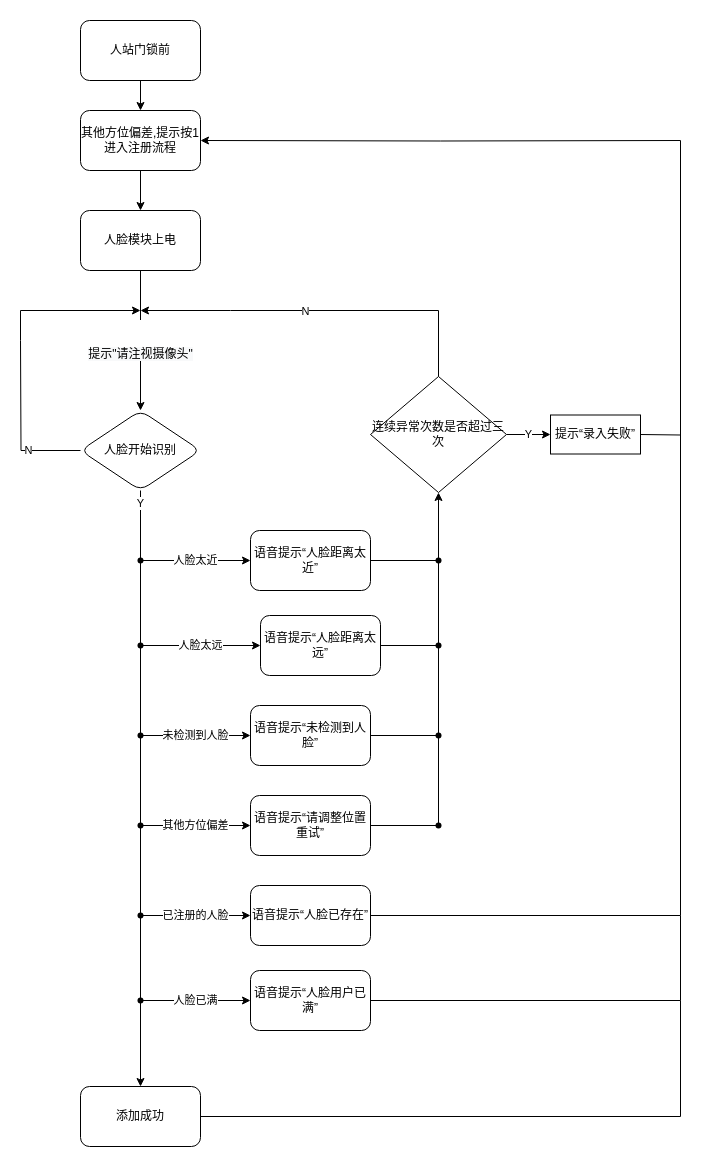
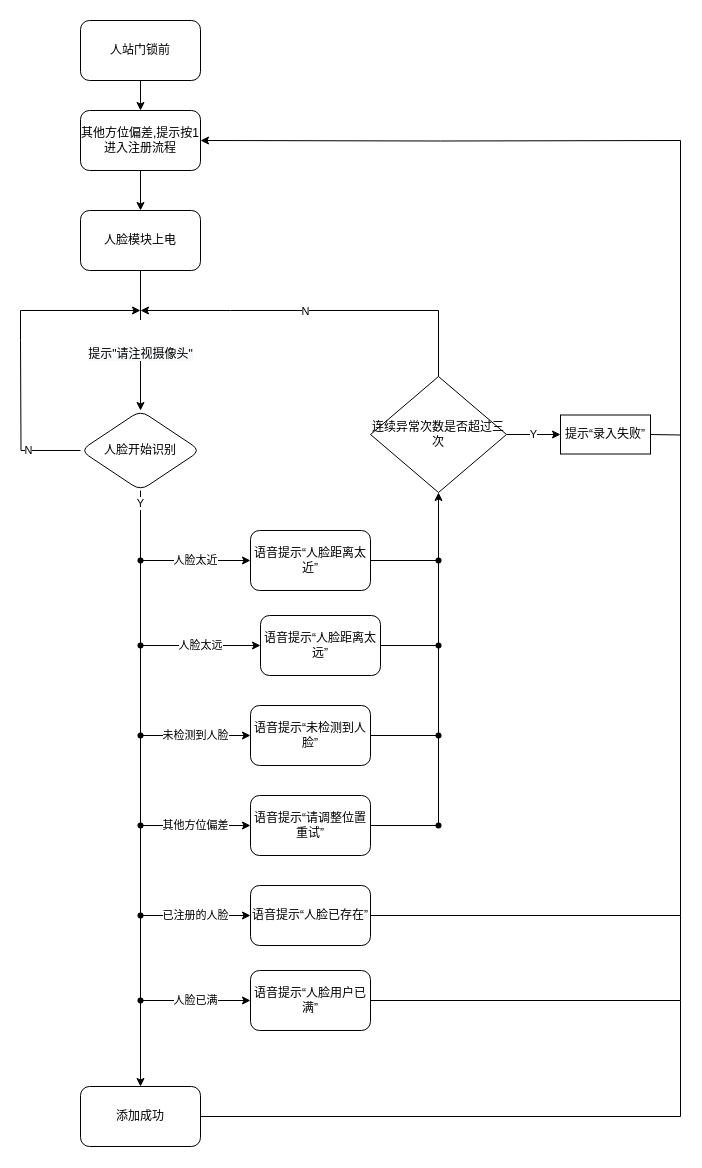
- <mxCell id="56" value="提示“录入失败”" style="whiteSpace=wrap;html=1;" parent="1" vertex="1"><mxGeometry x="550" y="414.5" width="90" height="39" as="geometry" /></mxCell>
+ <mxCell id="56" value="提示“录入失败”" style="whiteSpace=wrap;html=1;" parent="1" vertex="1"><mxGeometry x="560" y="414.5" width="90" height="39" as="geometry" /></mxCell>
